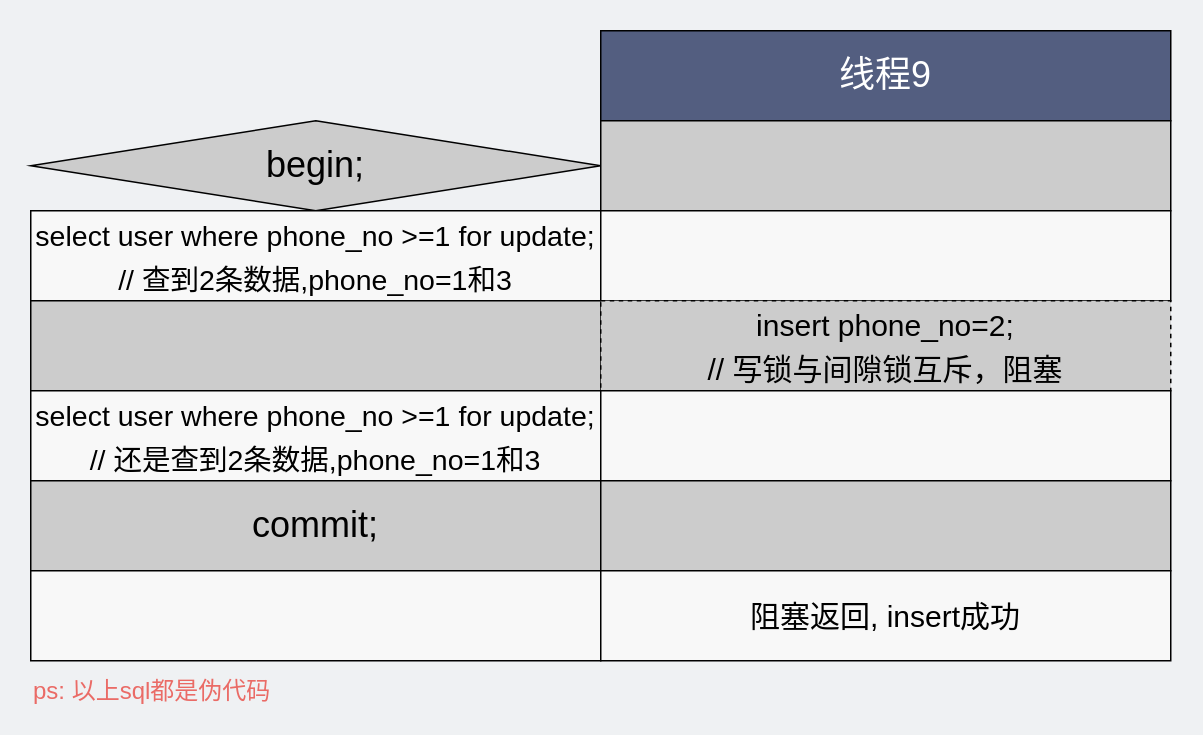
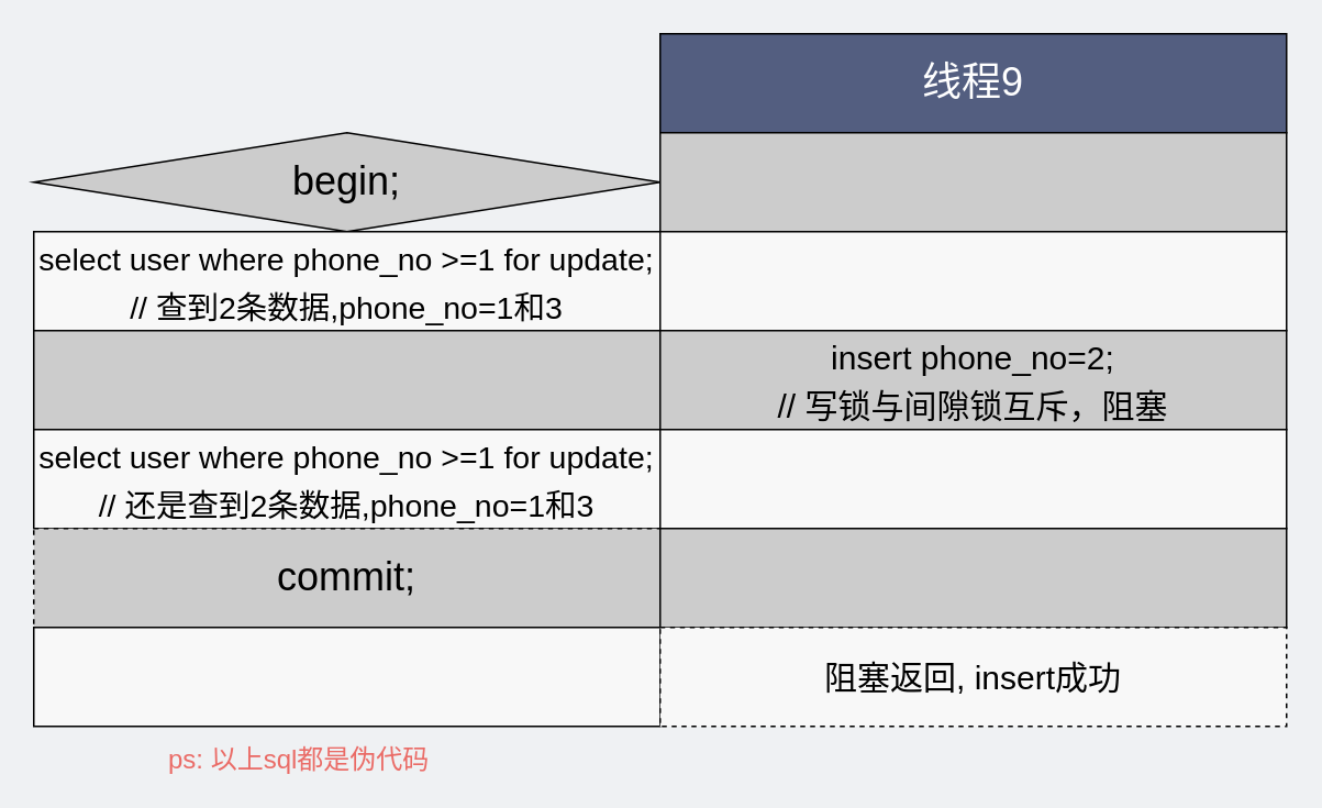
- <mxCell id="8" value="&lt;font style=&quot;font-size: 20px&quot;&gt;insert phone_no=2; &lt;br&gt;// 写锁与间隙锁互斥，阻塞&lt;/font&gt;" style="rounded=0;whiteSpace=wrap;html=1;fillColor=#CCCCCC;gradientColor=none;fontSize=24;dashed=1;" parent="1" vertex="1"><mxGeometry x="400" y="200" width="380" height="60" as="geometry" /></mxCell>
+ <mxCell id="8" value="&lt;font style=&quot;font-size: 20px&quot;&gt;insert phone_no=2; &lt;br&gt;// 写锁与间隙锁互斥，阻塞&lt;/font&gt;" style="rounded=0;whiteSpace=wrap;html=1;fillColor=#CCCCCC;gradientColor=none;fontSize=24;" parent="1" vertex="1"><mxGeometry x="400" y="200" width="380" height="60" as="geometry" /></mxCell>
- <mxCell id="11" value="commit;" style="rounded=0;whiteSpace=wrap;html=1;fillColor=#CCCCCC;gradientColor=none;fontSize=24;" parent="1" vertex="1"><mxGeometry x="20" y="320" width="380" height="60" as="geometry" /></mxCell>
+ <mxCell id="11" value="commit;" style="rounded=0;whiteSpace=wrap;html=1;fillColor=#CCCCCC;gradientColor=none;fontSize=24;dashed=1;" parent="1" vertex="1"><mxGeometry x="20" y="320" width="380" height="60" as="geometry" /></mxCell>
- <mxCell id="15" value="&lt;font style=&quot;font-size: 20px&quot;&gt;阻塞返回, insert成功&lt;/font&gt;" style="rounded=0;whiteSpace=wrap;html=1;fillColor=#F8F8F8;gradientColor=none;fontSize=24;" vertex="1" parent="1"><mxGeometry x="400" y="380" width="380" height="60" as="geometry" /></mxCell>
+ <mxCell id="15" value="&lt;font style=&quot;font-size: 20px&quot;&gt;阻塞返回, insert成功&lt;/font&gt;" style="rounded=0;whiteSpace=wrap;html=1;fillColor=#F8F8F8;gradientColor=none;fontSize=24;dashed=1;" vertex="1" parent="1"><mxGeometry x="400" y="380" width="380" height="60" as="geometry" /></mxCell>
- <mxCell id="13" value="&lt;font color=&quot;#ea6b66&quot; style=&quot;font-size: 16px&quot;&gt;ps: 以上sql都是伪代码&lt;/font&gt;" style="text;html=1;strokeColor=none;fillColor=none;align=left;verticalAlign=middle;whiteSpace=wrap;rounded=0;fontSize=20;" parent="1" vertex="1"><mxGeometry x="20" y="447" width="211" height="21" as="geometry" /></mxCell>
+ <mxCell id="13" value="&lt;font color=&quot;#ea6b66&quot; style=&quot;font-size: 16px&quot;&gt;ps: 以上sql都是伪代码&lt;/font&gt;" style="text;html=1;strokeColor=none;fillColor=none;align=left;verticalAlign=middle;whiteSpace=wrap;rounded=0;fontSize=20;" parent="1" vertex="1"><mxGeometry x="100" y="447" width="211" height="21" as="geometry" /></mxCell>
